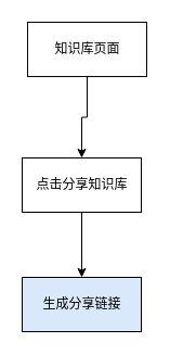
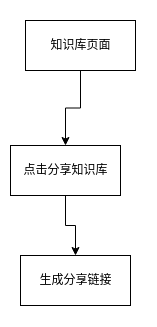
- <mxCell id="5" value="点击分享知识库" style="html=1;" vertex="1" parent="1"><mxGeometry x="20" y="145" width="110" height="50" as="geometry" /></mxCell>
+ <mxCell id="5" value="点击分享知识库" style="html=1;" vertex="1" parent="1"><mxGeometry x="10" y="145" width="110" height="50" as="geometry" /></mxCell>
- <mxCell id="6" value="生成分享链接" style="html=1;fillColor=#dae8fc;" vertex="1" parent="1"><mxGeometry x="20" y="255" width="110" height="50" as="geometry" /></mxCell>
+ <mxCell id="6" value="生成分享链接" style="html=1;" vertex="1" parent="1"><mxGeometry x="20" y="255" width="110" height="50" as="geometry" /></mxCell>
